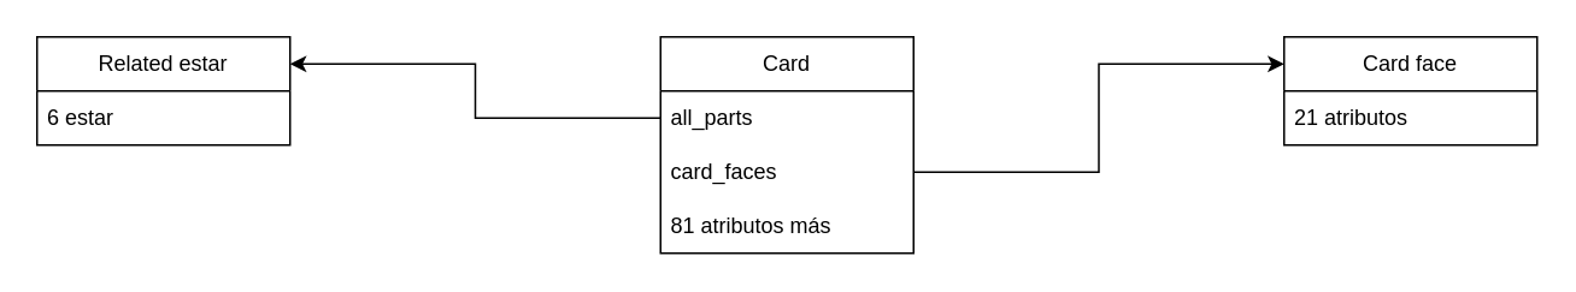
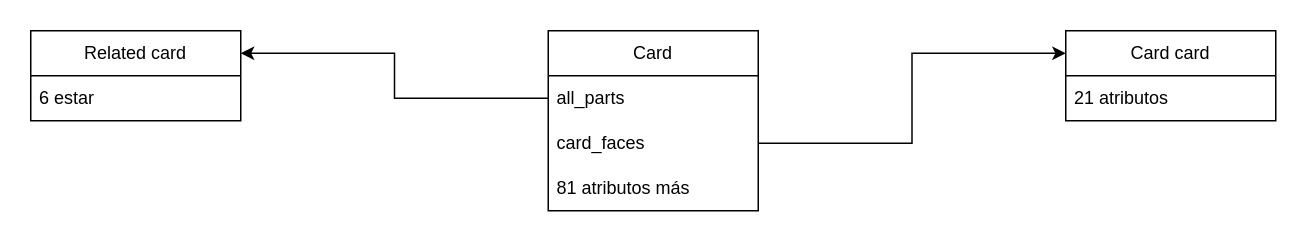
- <mxCell id="6" value="Related estar" style="swimlane;fontStyle=0;childLayout=stackLayout;horizontal=1;startSize=30;horizontalStack=0;resizeParent=1;resizeParentMax=0;resizeLast=0;collapsible=1;marginBottom=0;whiteSpace=wrap;html=1;" vertex="1" parent="1"><mxGeometry x="20" y="20" width="140" height="60" as="geometry" /></mxCell>
+ <mxCell id="6" value="Related card" style="swimlane;fontStyle=0;childLayout=stackLayout;horizontal=1;startSize=30;horizontalStack=0;resizeParent=1;resizeParentMax=0;resizeLast=0;collapsible=1;marginBottom=0;whiteSpace=wrap;html=1;" vertex="1" parent="1"><mxGeometry x="20" y="20" width="140" height="60" as="geometry" /></mxCell>
- <mxCell id="8" value="Card face" style="swimlane;fontStyle=0;childLayout=stackLayout;horizontal=1;startSize=30;horizontalStack=0;resizeParent=1;resizeParentMax=0;resizeLast=0;collapsible=1;marginBottom=0;whiteSpace=wrap;html=1;" vertex="1" parent="1"><mxGeometry x="710" y="20" width="140" height="60" as="geometry" /></mxCell>
+ <mxCell id="8" value="Card card" style="swimlane;fontStyle=0;childLayout=stackLayout;horizontal=1;startSize=30;horizontalStack=0;resizeParent=1;resizeParentMax=0;resizeLast=0;collapsible=1;marginBottom=0;whiteSpace=wrap;html=1;" vertex="1" parent="1"><mxGeometry x="710" y="20" width="140" height="60" as="geometry" /></mxCell>
